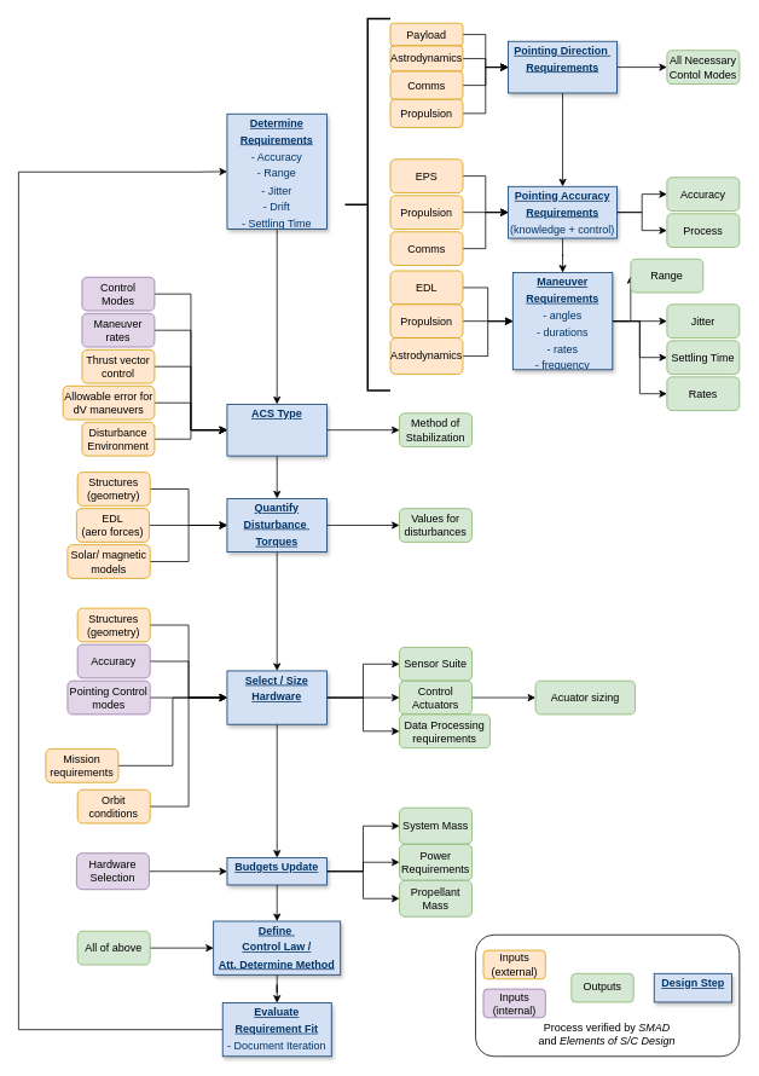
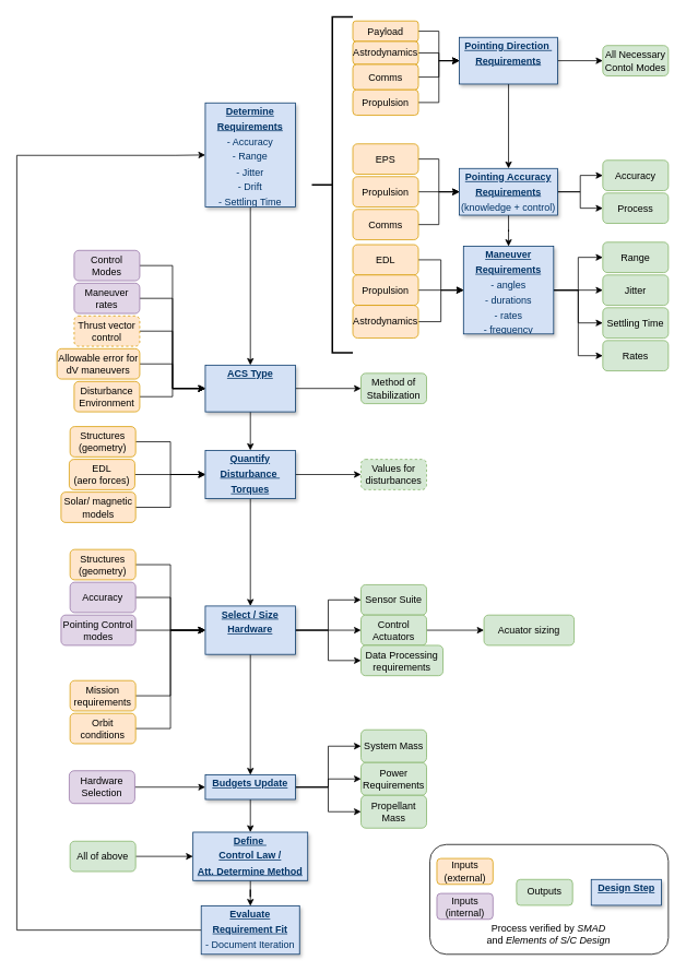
- <mxCell id="60" value="Range" style="rounded=1;whiteSpace=wrap;html=1;fillColor=#d5e8d4;strokeColor=#82b366;" parent="1" vertex="1"><mxGeometry x="695" y="285" width="80" height="37" as="geometry" /></mxCell>
+ <mxCell id="60" value="Range" style="rounded=1;whiteSpace=wrap;html=1;fillColor=#d5e8d4;strokeColor=#82b366;" parent="1" vertex="1"><mxGeometry x="735" y="295" width="80" height="37" as="geometry" /></mxCell>
- <mxCell id="32" value="Thrust vector control" style="rounded=1;whiteSpace=wrap;html=1;fillColor=#ffe6cc;strokeColor=#d79b00;" parent="1" vertex="1"><mxGeometry x="90" y="385" width="80" height="37" as="geometry" /></mxCell>
+ <mxCell id="32" value="Thrust vector control" style="rounded=1;whiteSpace=wrap;html=1;fillColor=#ffe6cc;strokeColor=#d79b00;dashed=1;" parent="1" vertex="1"><mxGeometry x="90" y="385" width="80" height="37" as="geometry" /></mxCell>
- <mxCell id="77" value="Values for disturbances" style="rounded=1;whiteSpace=wrap;html=1;fillColor=#d5e8d4;strokeColor=#82b366;" parent="1" vertex="1"><mxGeometry x="440" y="560" width="80" height="37" as="geometry" /></mxCell>
+ <mxCell id="77" value="Values for disturbances" style="rounded=1;whiteSpace=wrap;html=1;fillColor=#d5e8d4;strokeColor=#82b366;dashed=1;" parent="1" vertex="1"><mxGeometry x="440" y="560" width="80" height="37" as="geometry" /></mxCell>
- <mxCell id="85" value="Mission requirements" style="rounded=1;whiteSpace=wrap;html=1;fillColor=#ffe6cc;strokeColor=#d79b00;" parent="1" vertex="1"><mxGeometry x="50" y="825" width="80" height="37" as="geometry" /></mxCell>
+ <mxCell id="85" value="Mission requirements" style="rounded=1;whiteSpace=wrap;html=1;fillColor=#ffe6cc;strokeColor=#d79b00;" parent="1" vertex="1"><mxGeometry x="85" y="830" width="80" height="37" as="geometry" /></mxCell>
